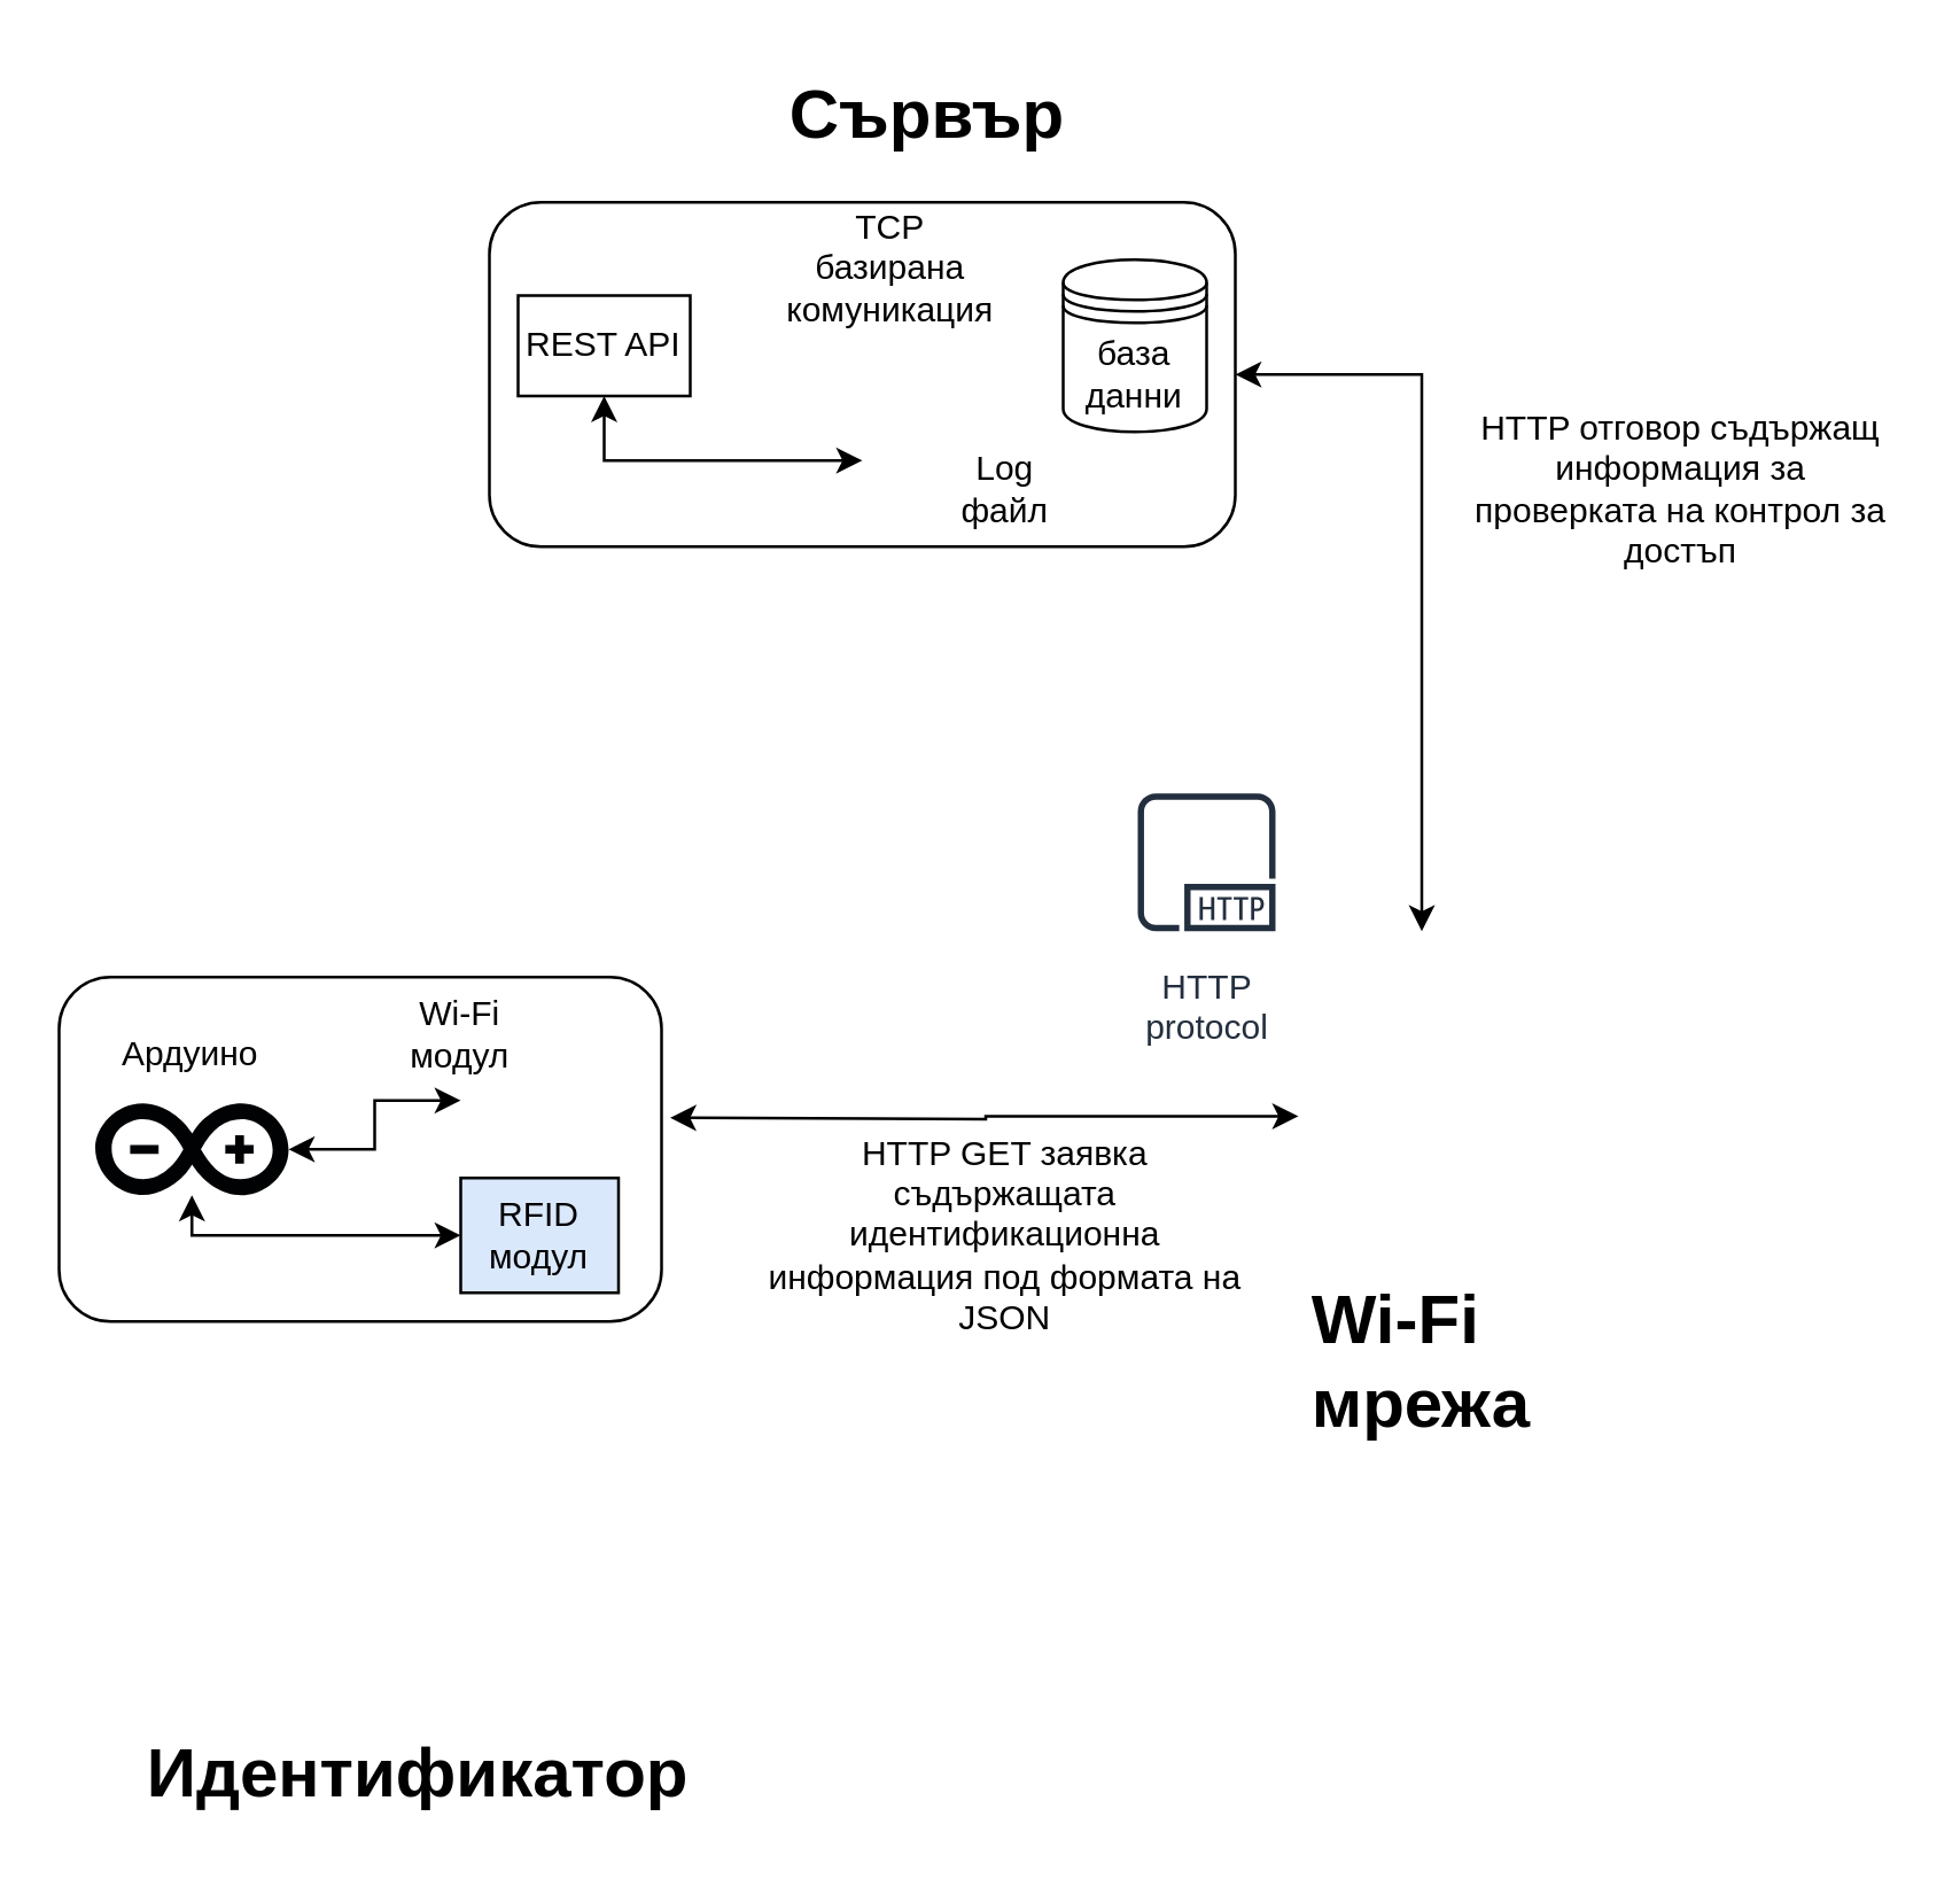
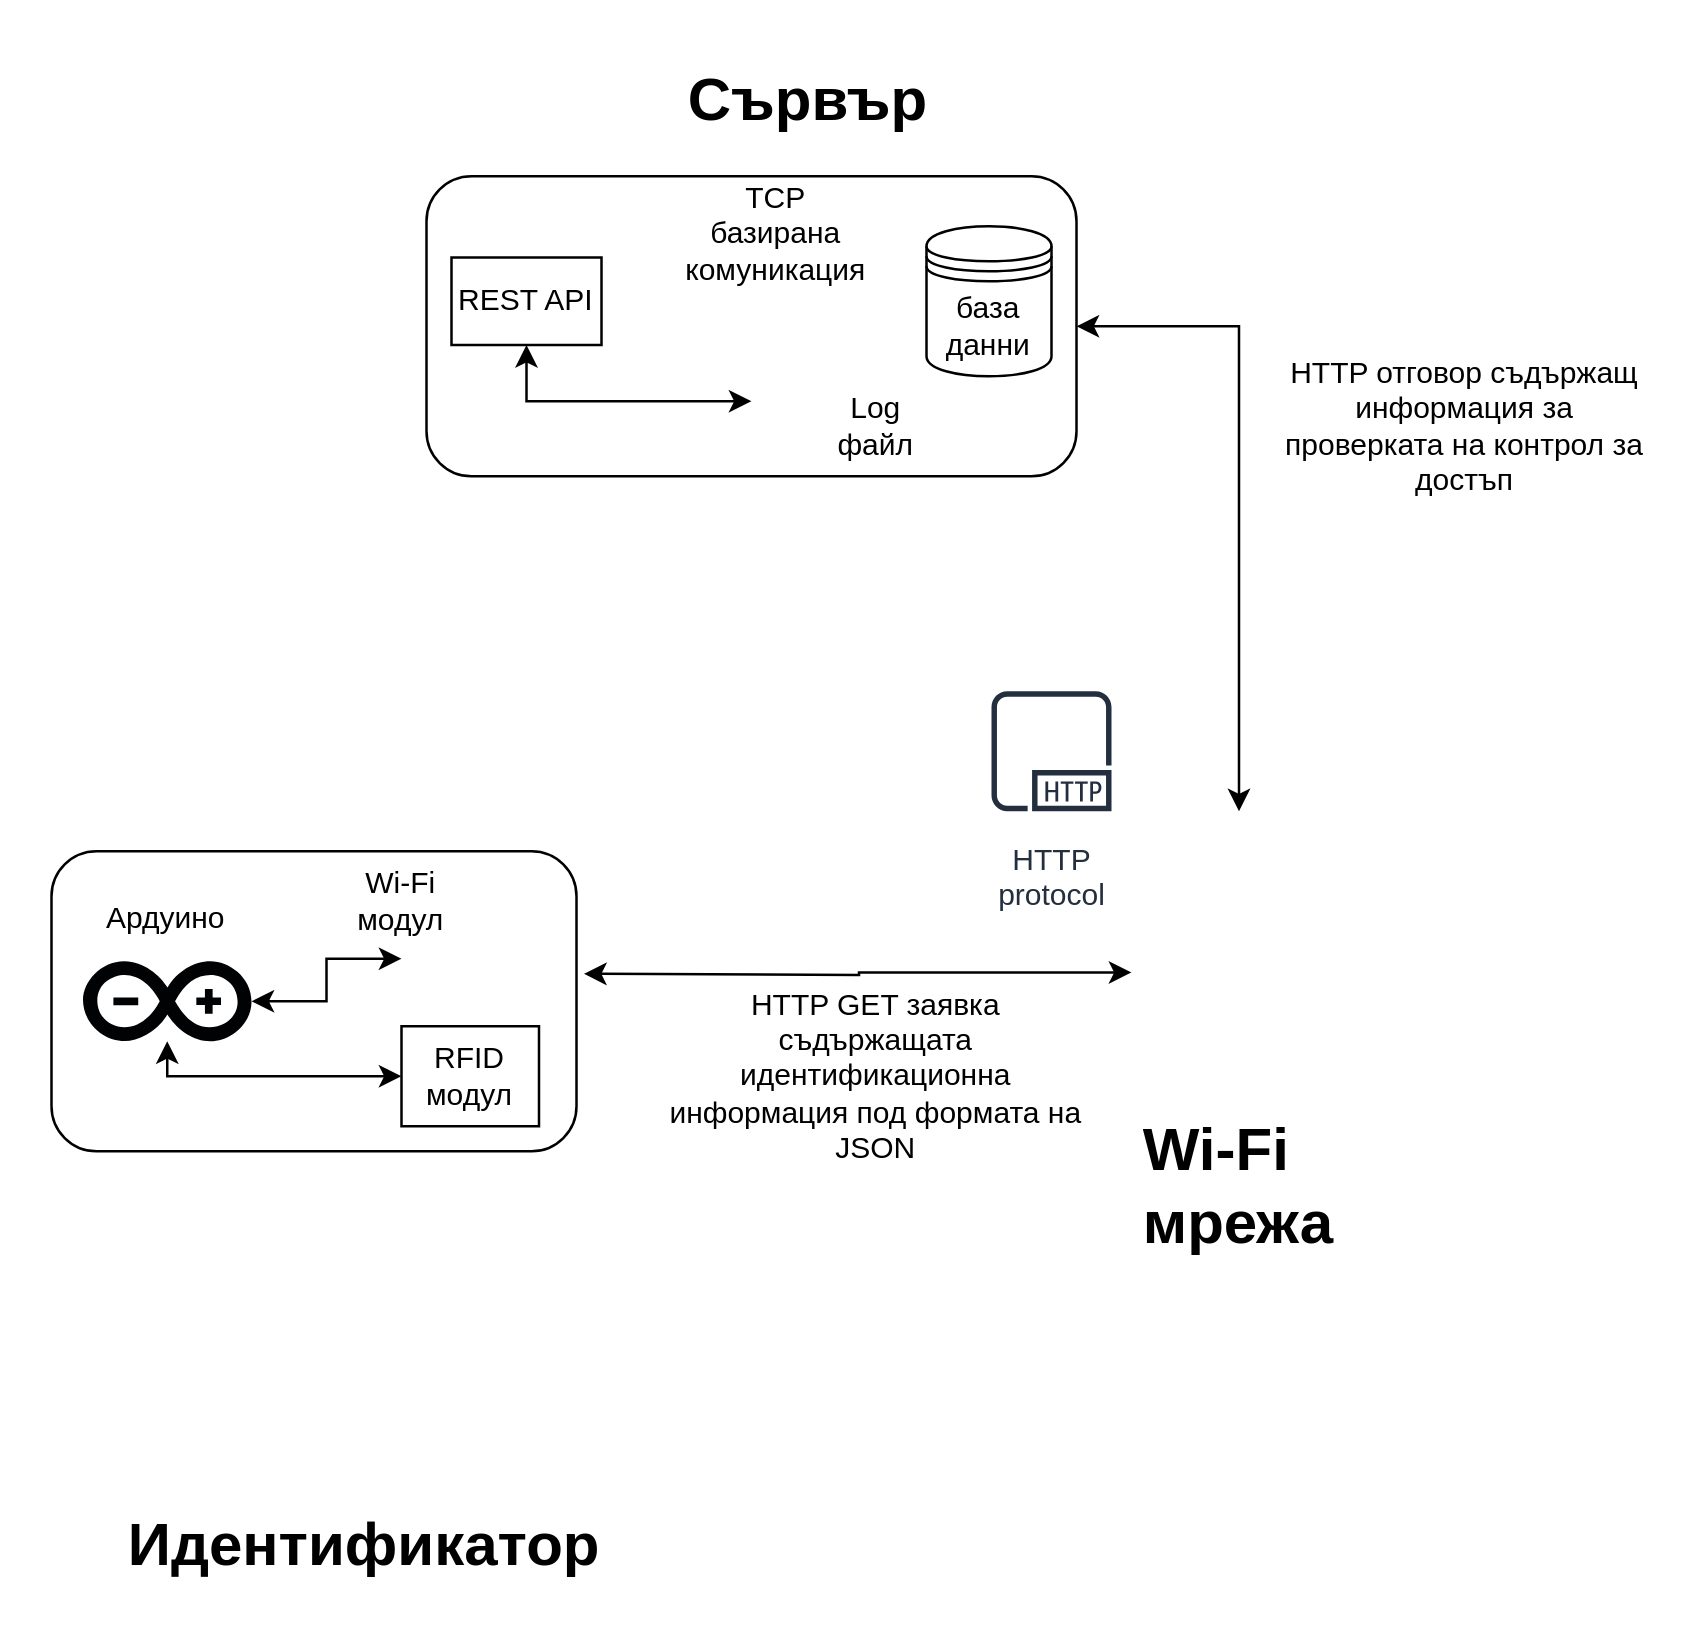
- <mxCell id="10" value="&lt;div&gt;RFID&lt;/div&gt;&lt;div&gt;модул&lt;/div&gt;" style="rounded=0;whiteSpace=wrap;html=1;fillColor=#dae8fc;" vertex="1" parent="1"><mxGeometry x="160" y="410" width="55" height="40" as="geometry" /></mxCell>
+ <mxCell id="10" value="&lt;div&gt;RFID&lt;/div&gt;&lt;div&gt;модул&lt;/div&gt;" style="rounded=0;whiteSpace=wrap;html=1;" vertex="1" parent="1"><mxGeometry x="160" y="410" width="55" height="40" as="geometry" /></mxCell>
